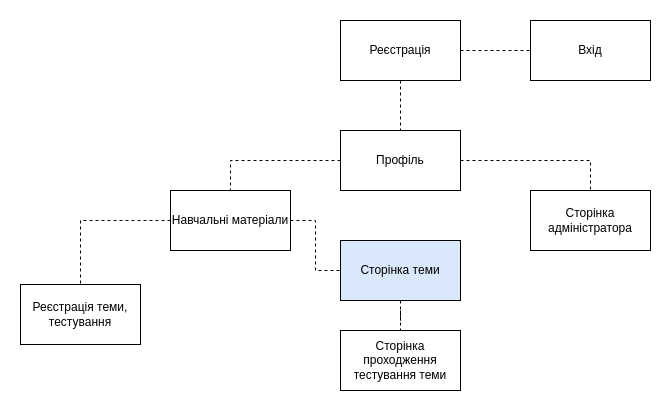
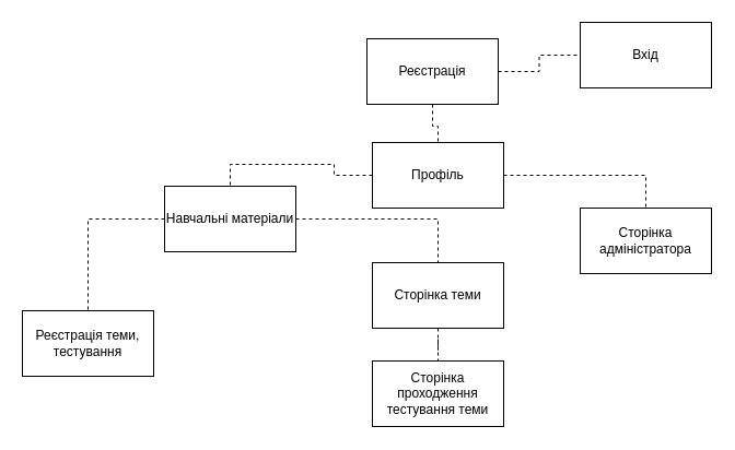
- <mxCell id="4" value="Реєстрація" style="rounded=0;whiteSpace=wrap;html=1;" vertex="1" parent="1"><mxGeometry x="340" y="20" width="120" height="60" as="geometry" /></mxCell>
+ <mxCell id="4" value="Реєстрація" style="rounded=0;whiteSpace=wrap;html=1;" vertex="1" parent="1"><mxGeometry x="335" y="35" width="120" height="60" as="geometry" /></mxCell>
- <mxCell id="12" value="Навчальні матеріали" style="rounded=0;whiteSpace=wrap;html=1;" vertex="1" parent="1"><mxGeometry x="170" y="190" width="120" height="60" as="geometry" /></mxCell>
+ <mxCell id="12" value="Навчальні матеріали" style="rounded=0;whiteSpace=wrap;html=1;" vertex="1" parent="1"><mxGeometry x="150" y="170" width="120" height="60" as="geometry" /></mxCell>
- <mxCell id="14" value="Сторінка теми" style="rounded=0;whiteSpace=wrap;html=1;fillColor=#dae8fc;" vertex="1" parent="1"><mxGeometry x="340" y="240" width="120" height="60" as="geometry" /></mxCell>
+ <mxCell id="14" value="Сторінка теми" style="rounded=0;whiteSpace=wrap;html=1;" vertex="1" parent="1"><mxGeometry x="340" y="240" width="120" height="60" as="geometry" /></mxCell>
